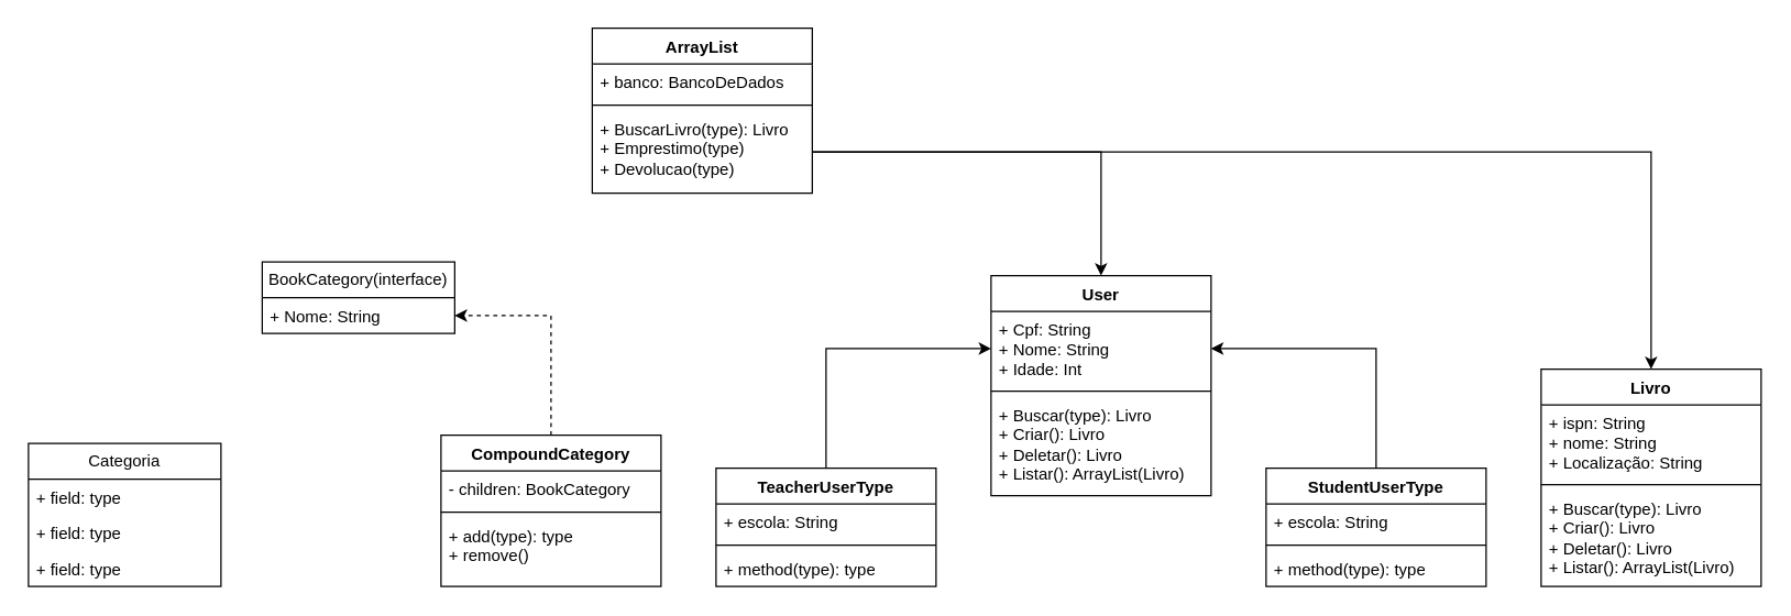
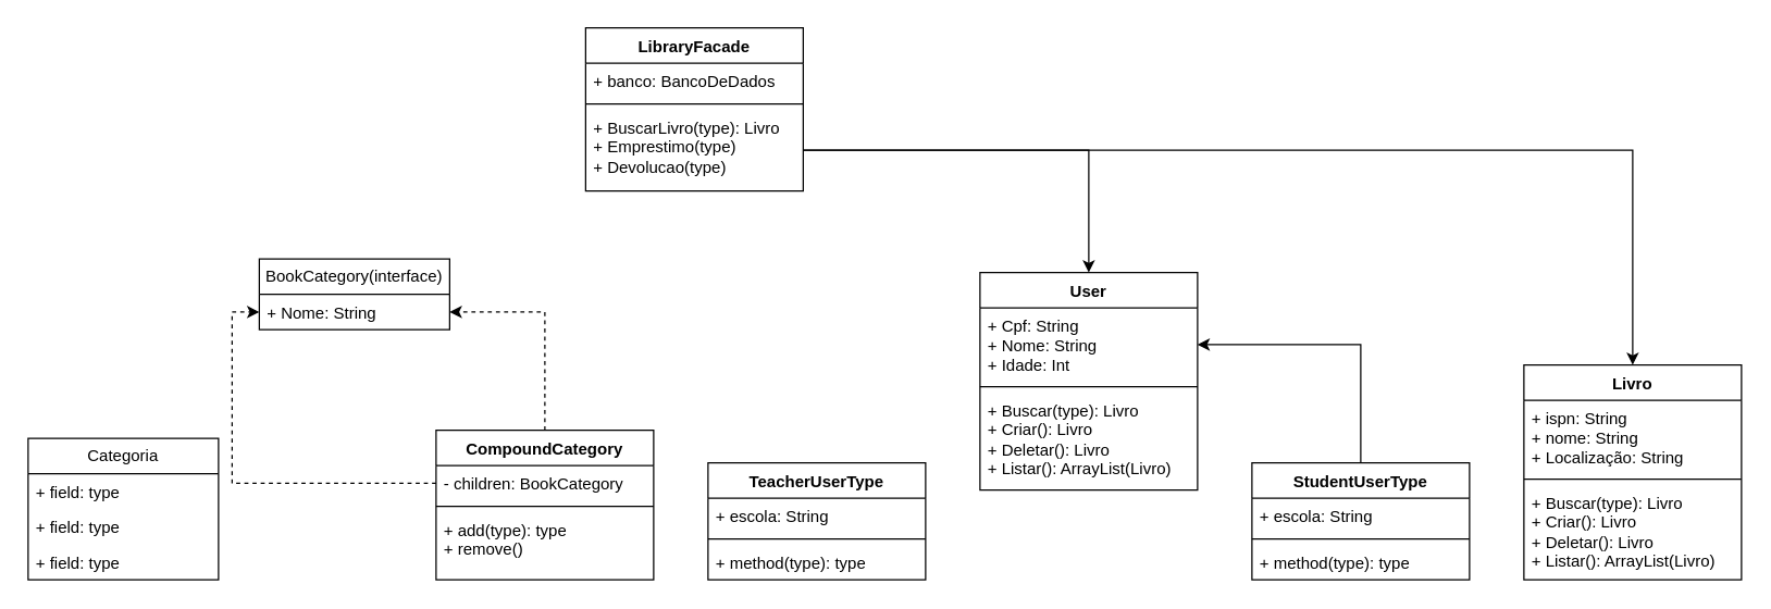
- <mxCell id="16" value="ArrayList" style="swimlane;fontStyle=1;align=center;verticalAlign=top;childLayout=stackLayout;horizontal=1;startSize=26;horizontalStack=0;resizeParent=1;resizeParentMax=0;resizeLast=0;collapsible=1;marginBottom=0;whiteSpace=wrap;html=1;" vertex="1" parent="1"><mxGeometry x="430" y="20" width="160" height="120" as="geometry" /></mxCell>
+ <mxCell id="16" value="LibraryFacade" style="swimlane;fontStyle=1;align=center;verticalAlign=top;childLayout=stackLayout;horizontal=1;startSize=26;horizontalStack=0;resizeParent=1;resizeParentMax=0;resizeLast=0;collapsible=1;marginBottom=0;whiteSpace=wrap;html=1;" vertex="1" parent="1"><mxGeometry x="430" y="20" width="160" height="120" as="geometry" /></mxCell>
- <mxCell id="11" style="edgeStyle=orthogonalEdgeStyle;rounded=0;orthogonalLoop=1;jettySize=auto;html=1;exitX=0.5;exitY=0;exitDx=0;exitDy=0;entryX=0;entryY=0.5;entryDx=0;entryDy=0;" edge="1" parent="1" source="12" target="3"><mxGeometry relative="1" as="geometry"><mxPoint x="780" y="380" as="targetPoint" /></mxGeometry></mxCell>
+ <mxCell id="33" style="edgeStyle=orthogonalEdgeStyle;rounded=0;orthogonalLoop=1;jettySize=auto;html=1;exitX=0;exitY=0.5;exitDx=0;exitDy=0;entryX=0;entryY=0.5;entryDx=0;entryDy=0;dashed=1;" edge="1" parent="1" source="35" target="27"><mxGeometry relative="1" as="geometry" /></mxCell>
